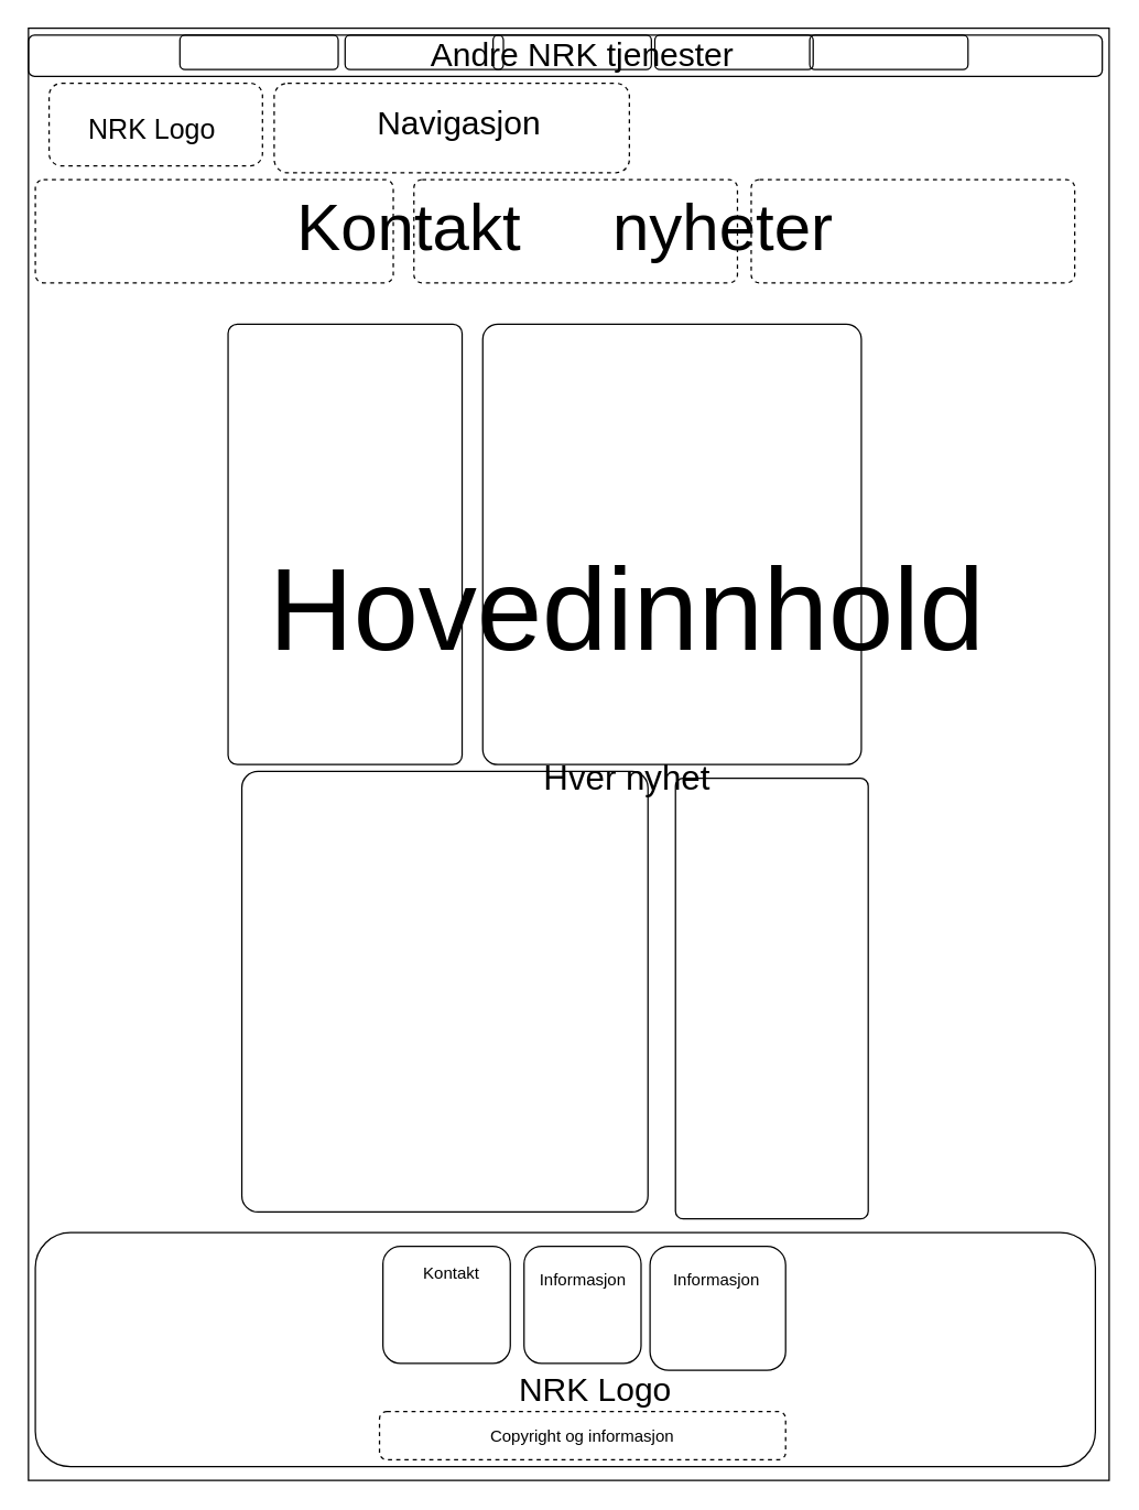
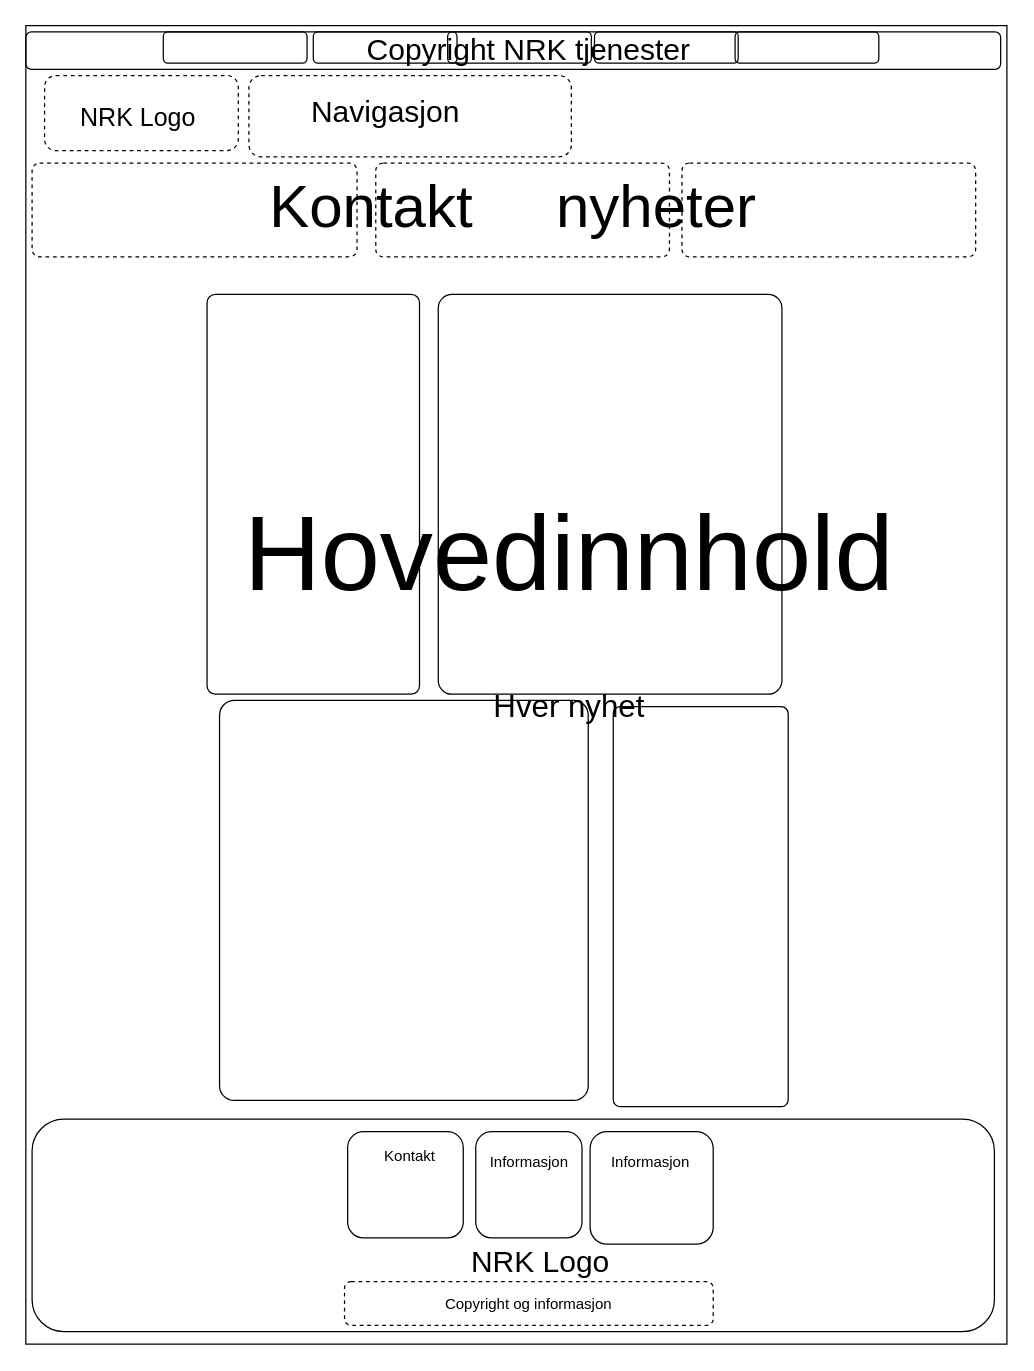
- <mxCell id="31" value="Andre NRK tjenester" style="text;html=1;strokeColor=none;fillColor=none;align=center;verticalAlign=middle;whiteSpace=wrap;rounded=0;fontSize=24;" vertex="1" parent="1"><mxGeometry x="175" y="25" width="495" height="30" as="geometry" /></mxCell>
+ <mxCell id="31" value="Copyright NRK tjenester" style="text;html=1;strokeColor=none;fillColor=none;align=center;verticalAlign=middle;whiteSpace=wrap;rounded=0;fontSize=24;" vertex="1" parent="1"><mxGeometry x="175" y="25" width="495" height="30" as="geometry" /></mxCell>
- <mxCell id="16" value="Navigasjon" style="text;html=1;strokeColor=none;fillColor=none;align=center;verticalAlign=middle;whiteSpace=wrap;rounded=0;fontSize=24;" parent="1" vertex="1"><mxGeometry x="247.5" y="75" width="170" height="30" as="geometry" /></mxCell>
+ <mxCell id="16" value="Navigasjon" style="text;html=1;strokeColor=none;fillColor=none;align=center;verticalAlign=middle;whiteSpace=wrap;rounded=0;fontSize=24;" parent="1" vertex="1"><mxGeometry x="222.5" y="75" width="170" height="30" as="geometry" /></mxCell>
